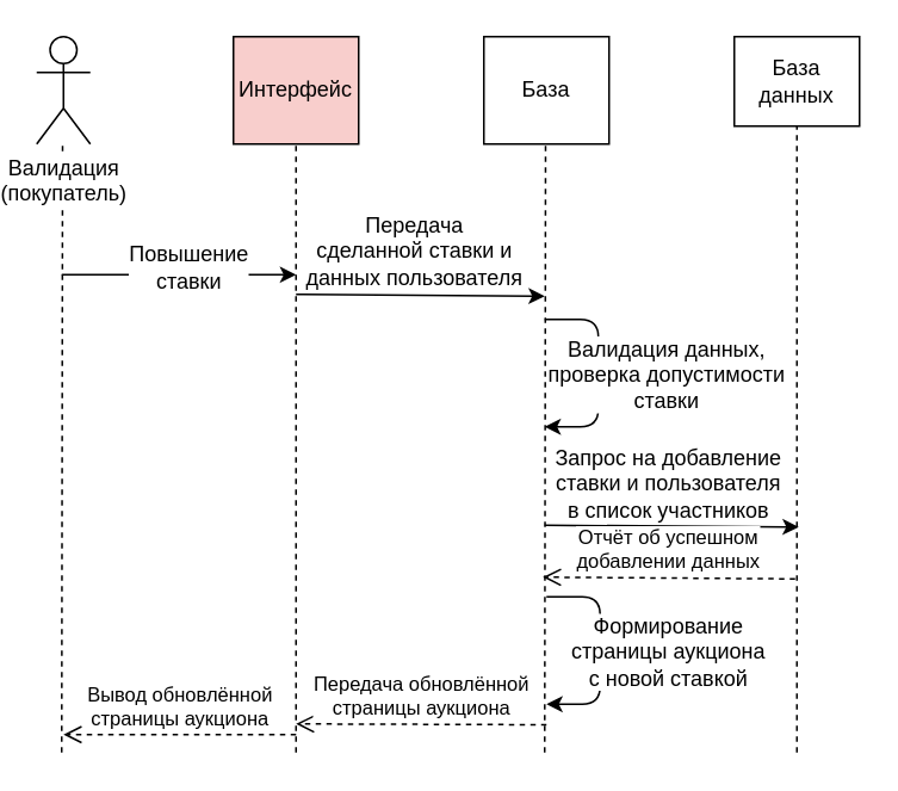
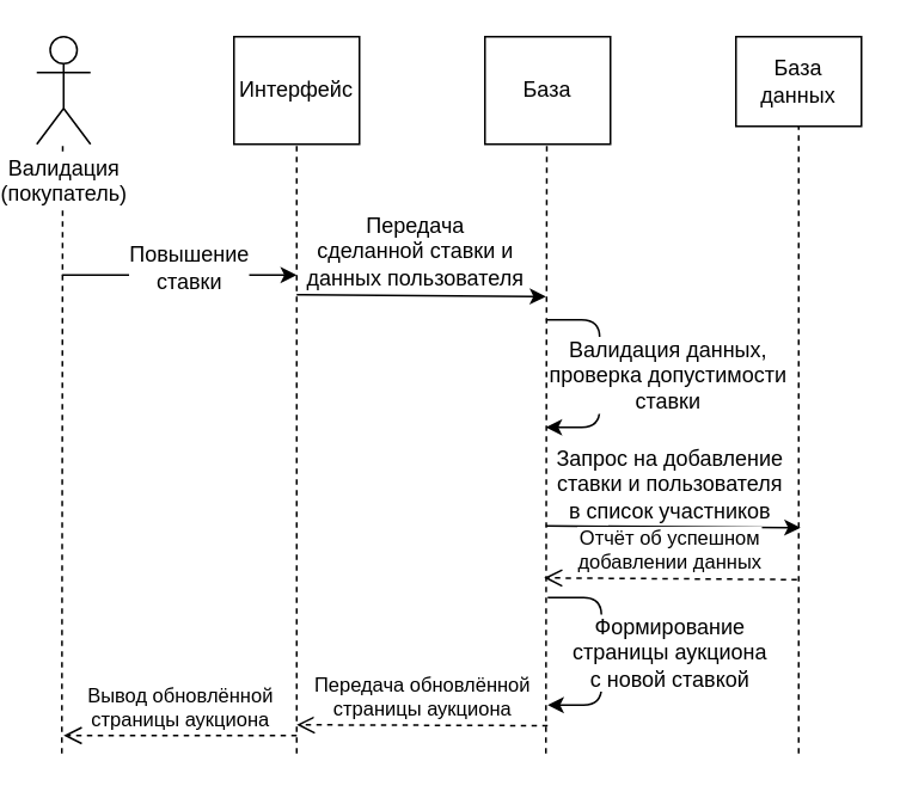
- <mxCell id="2" value="Интерфейс" style="rounded=0;whiteSpace=wrap;html=1;fillColor=#f8cecc;" parent="1" vertex="1"><mxGeometry x="130" y="20" width="70" height="60" as="geometry" /></mxCell>
+ <mxCell id="2" value="Интерфейс" style="rounded=0;whiteSpace=wrap;html=1;" parent="1" vertex="1"><mxGeometry x="130" y="20" width="70" height="60" as="geometry" /></mxCell>
